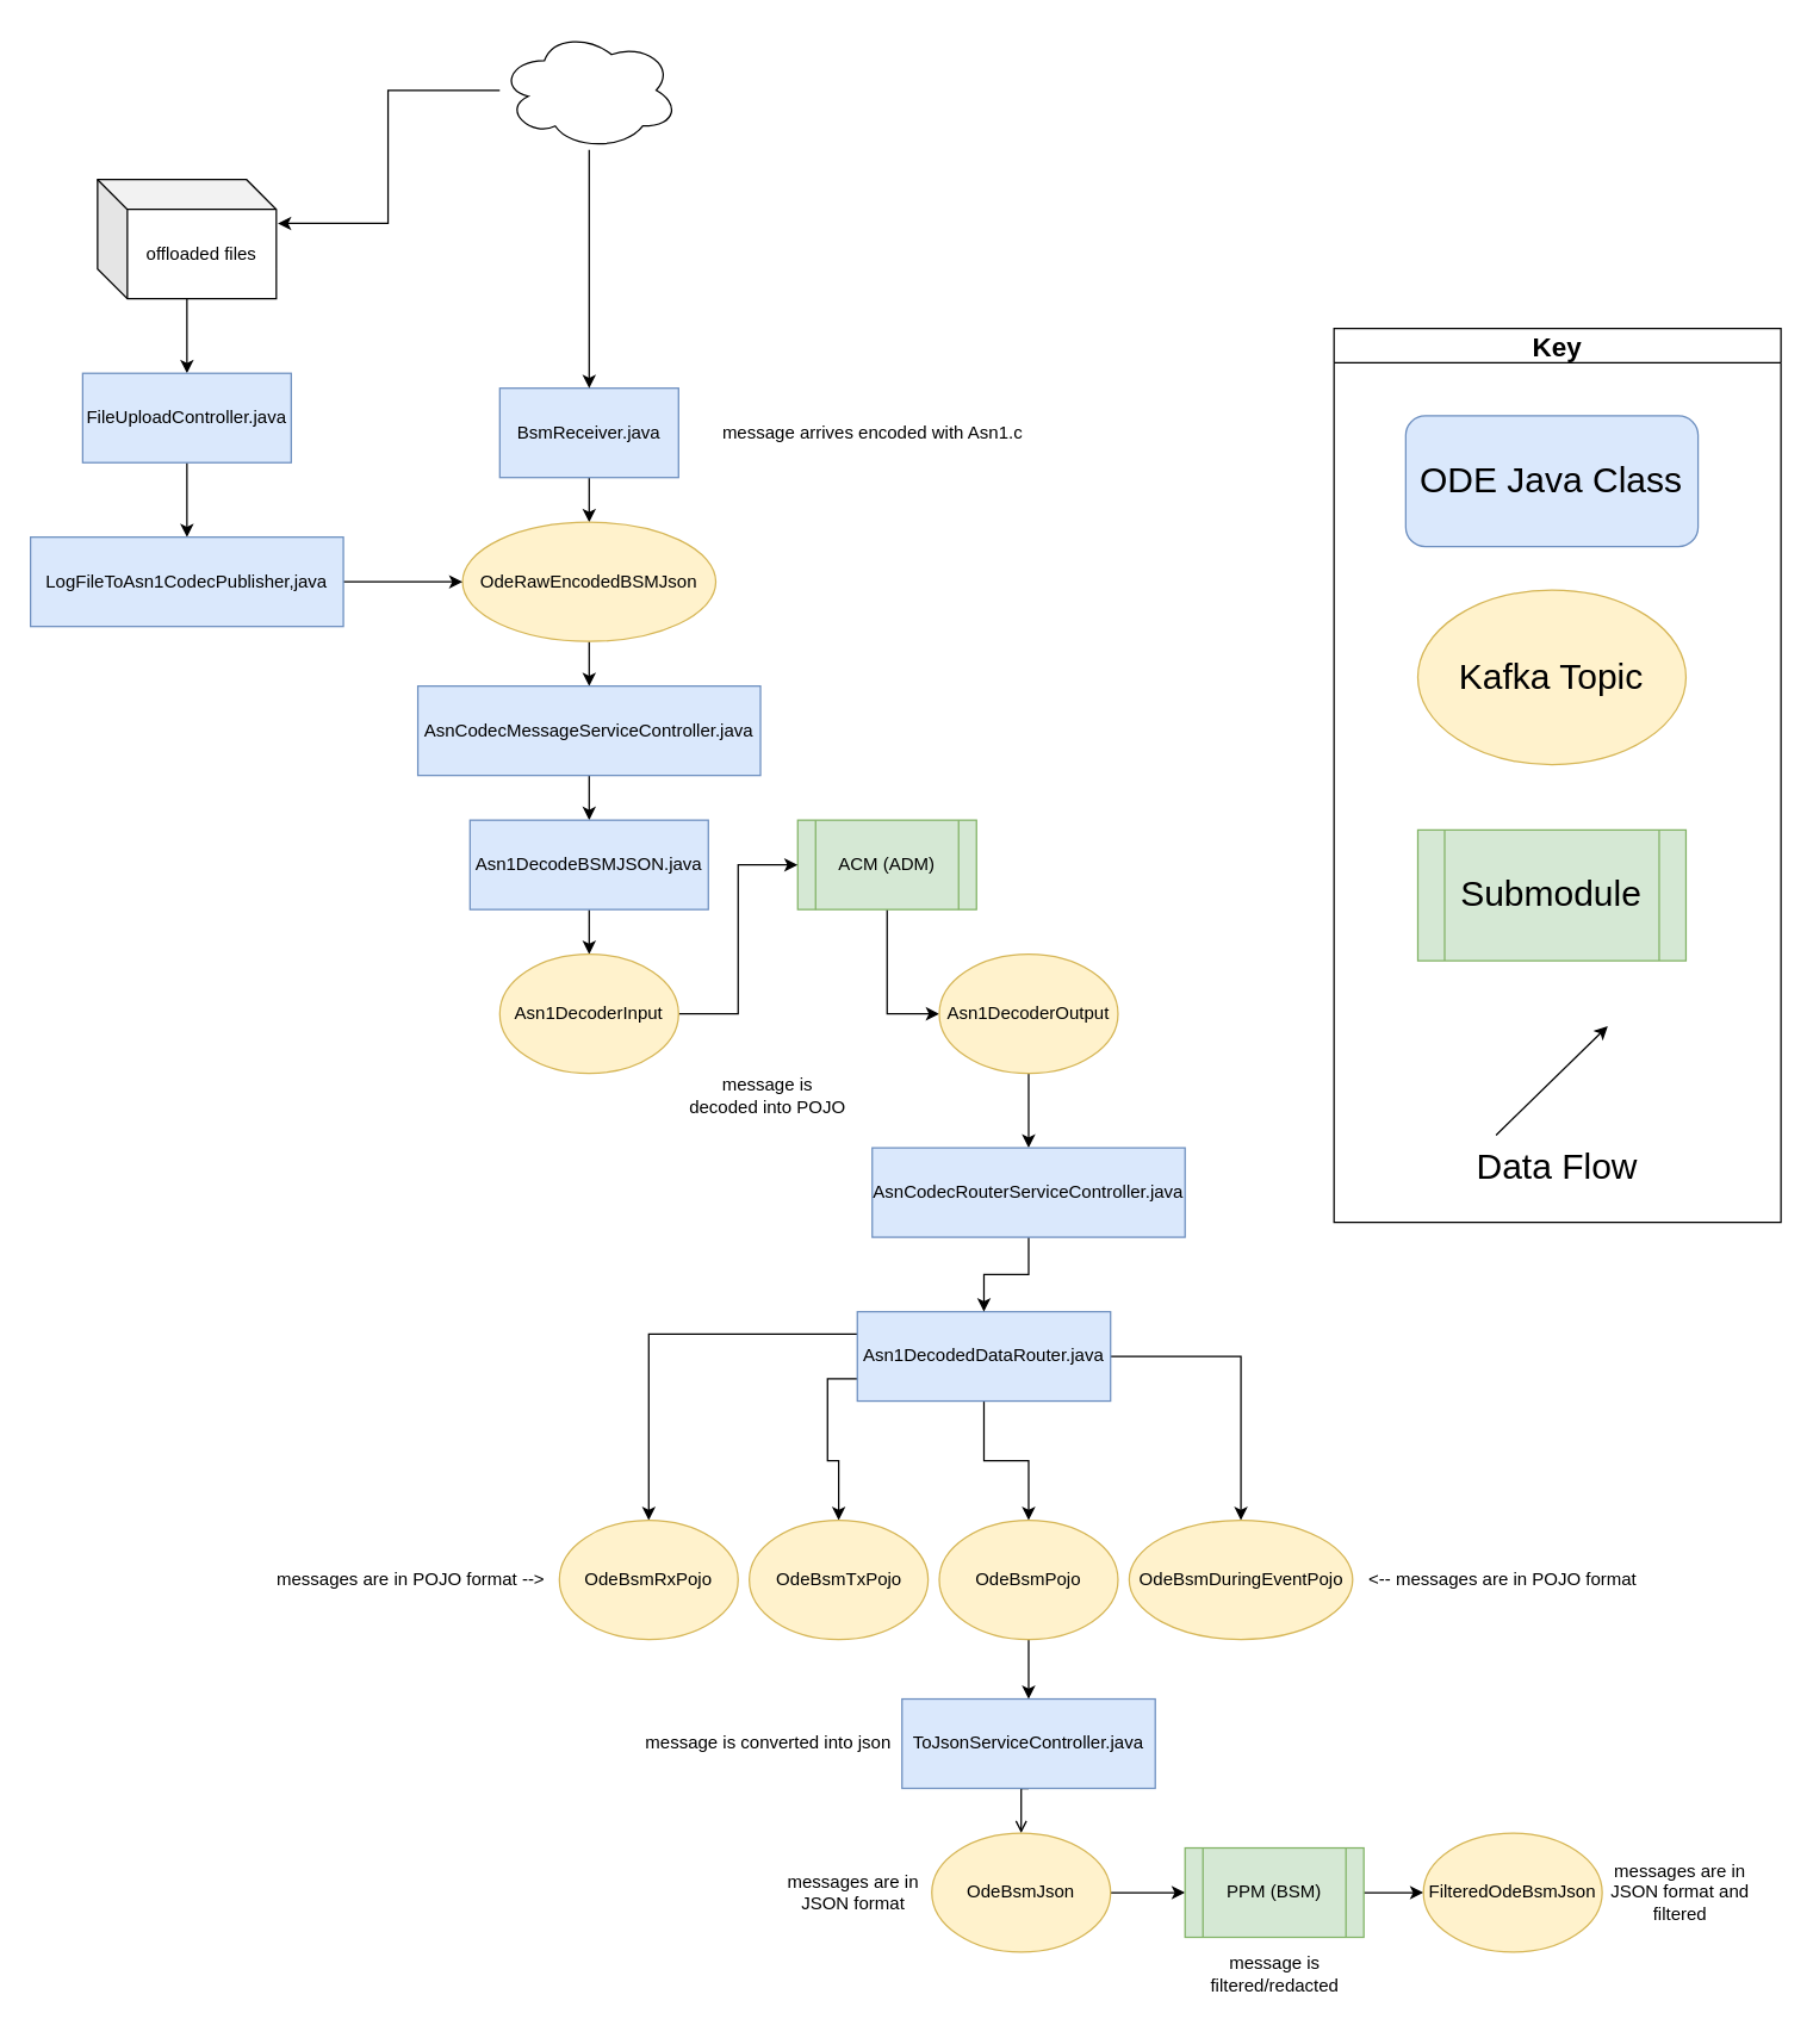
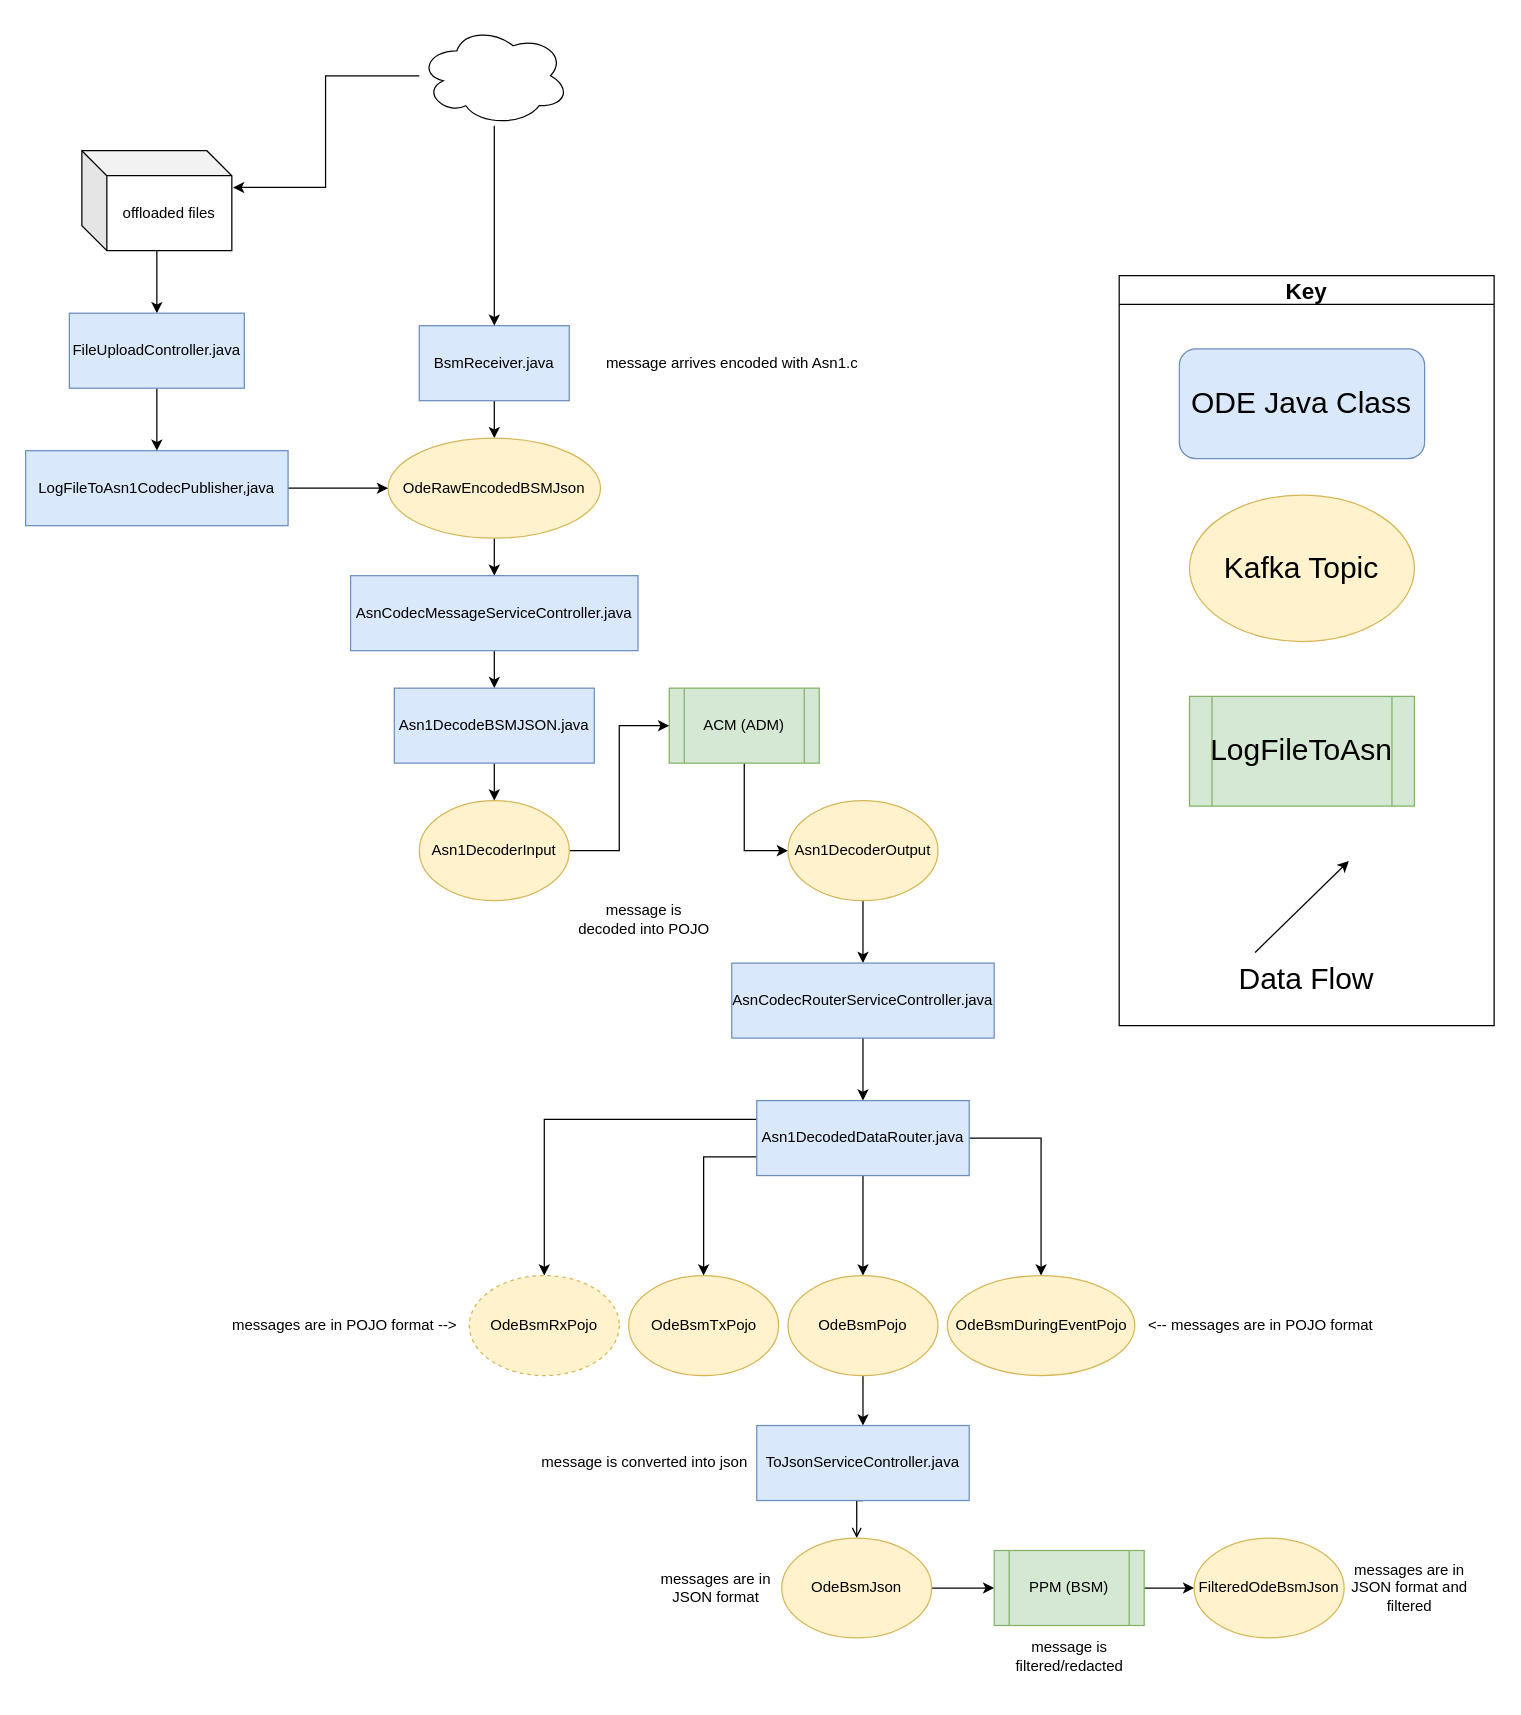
- <mxCell id="36" value="&lt;font style=&quot;font-size: 24px&quot;&gt;Submodule&lt;/font&gt;" style="shape=process;whiteSpace=wrap;html=1;backgroundOutline=1;fillColor=#d5e8d4;strokeColor=#82b366;labelBackgroundColor=none;" parent="35" vertex="1"><mxGeometry x="56.25" y="336.585" width="180" height="87.805" as="geometry" /></mxCell>
+ <mxCell id="36" value="&lt;font style=&quot;font-size: 24px&quot;&gt;LogFileToAsn&lt;/font&gt;" style="shape=process;whiteSpace=wrap;html=1;backgroundOutline=1;fillColor=#d5e8d4;strokeColor=#82b366;labelBackgroundColor=none;" parent="35" vertex="1"><mxGeometry x="56.25" y="336.585" width="180" height="87.805" as="geometry" /></mxCell>
- <mxCell id="6" value="Asn1DecodedDataRouter.java" style="rounded=0;whiteSpace=wrap;html=1;fillColor=#dae8fc;strokeColor=#6c8ebf;" parent="1" vertex="1"><mxGeometry x="575" y="880" width="170" height="60" as="geometry" /></mxCell>
+ <mxCell id="6" value="Asn1DecodedDataRouter.java" style="rounded=0;whiteSpace=wrap;html=1;fillColor=#dae8fc;strokeColor=#6c8ebf;" parent="1" vertex="1"><mxGeometry x="605" y="880" width="170" height="60" as="geometry" /></mxCell>
- <mxCell id="8" value="OdeBsmRxPojo" style="ellipse;whiteSpace=wrap;html=1;fillColor=#fff2cc;strokeColor=#d6b656;" parent="1" vertex="1"><mxGeometry x="375" y="1020" width="120" height="80" as="geometry" /></mxCell>
+ <mxCell id="8" value="OdeBsmRxPojo" style="ellipse;whiteSpace=wrap;html=1;fillColor=#fff2cc;strokeColor=#d6b656;dashed=1;" parent="1" vertex="1"><mxGeometry x="375" y="1020" width="120" height="80" as="geometry" /></mxCell>
